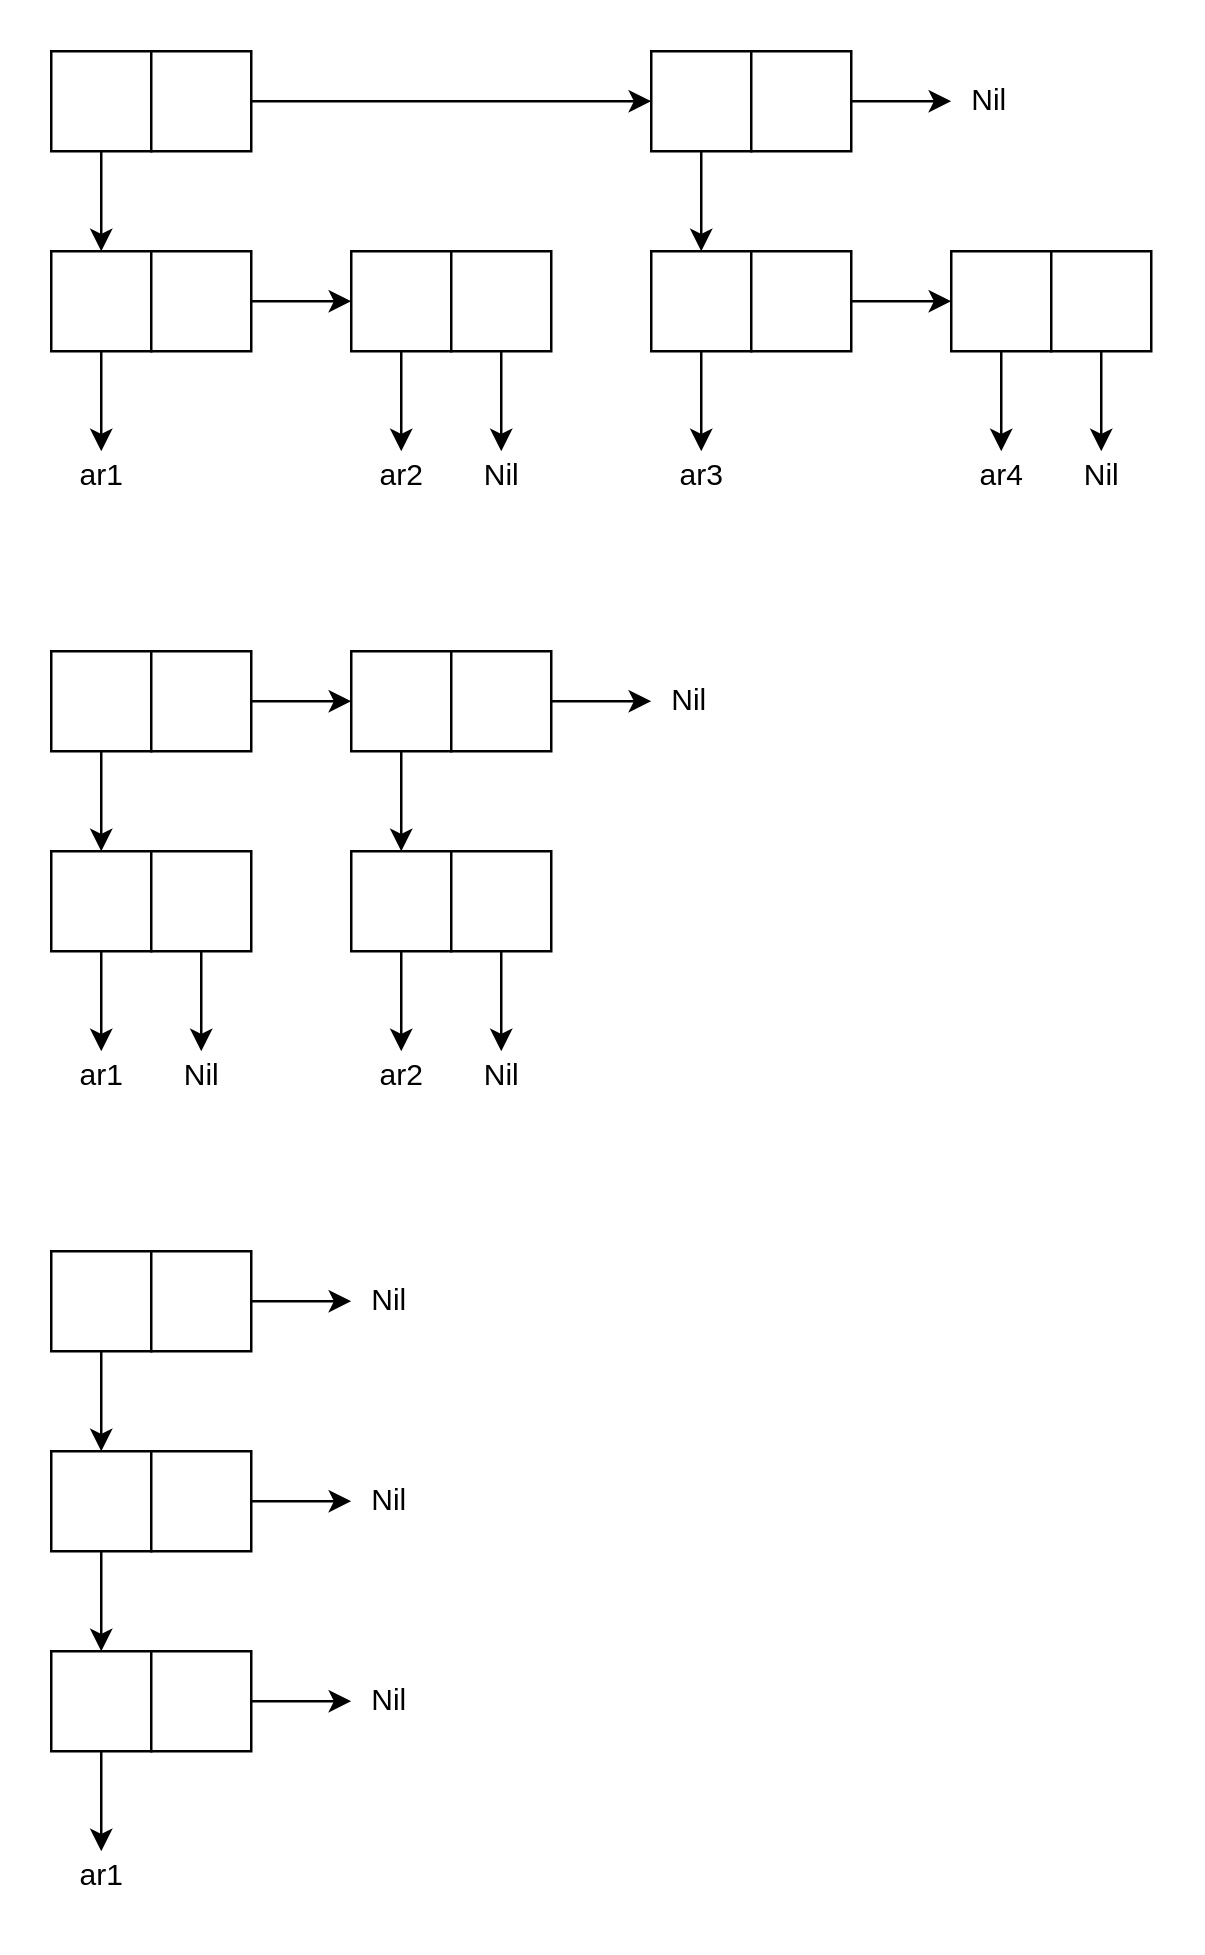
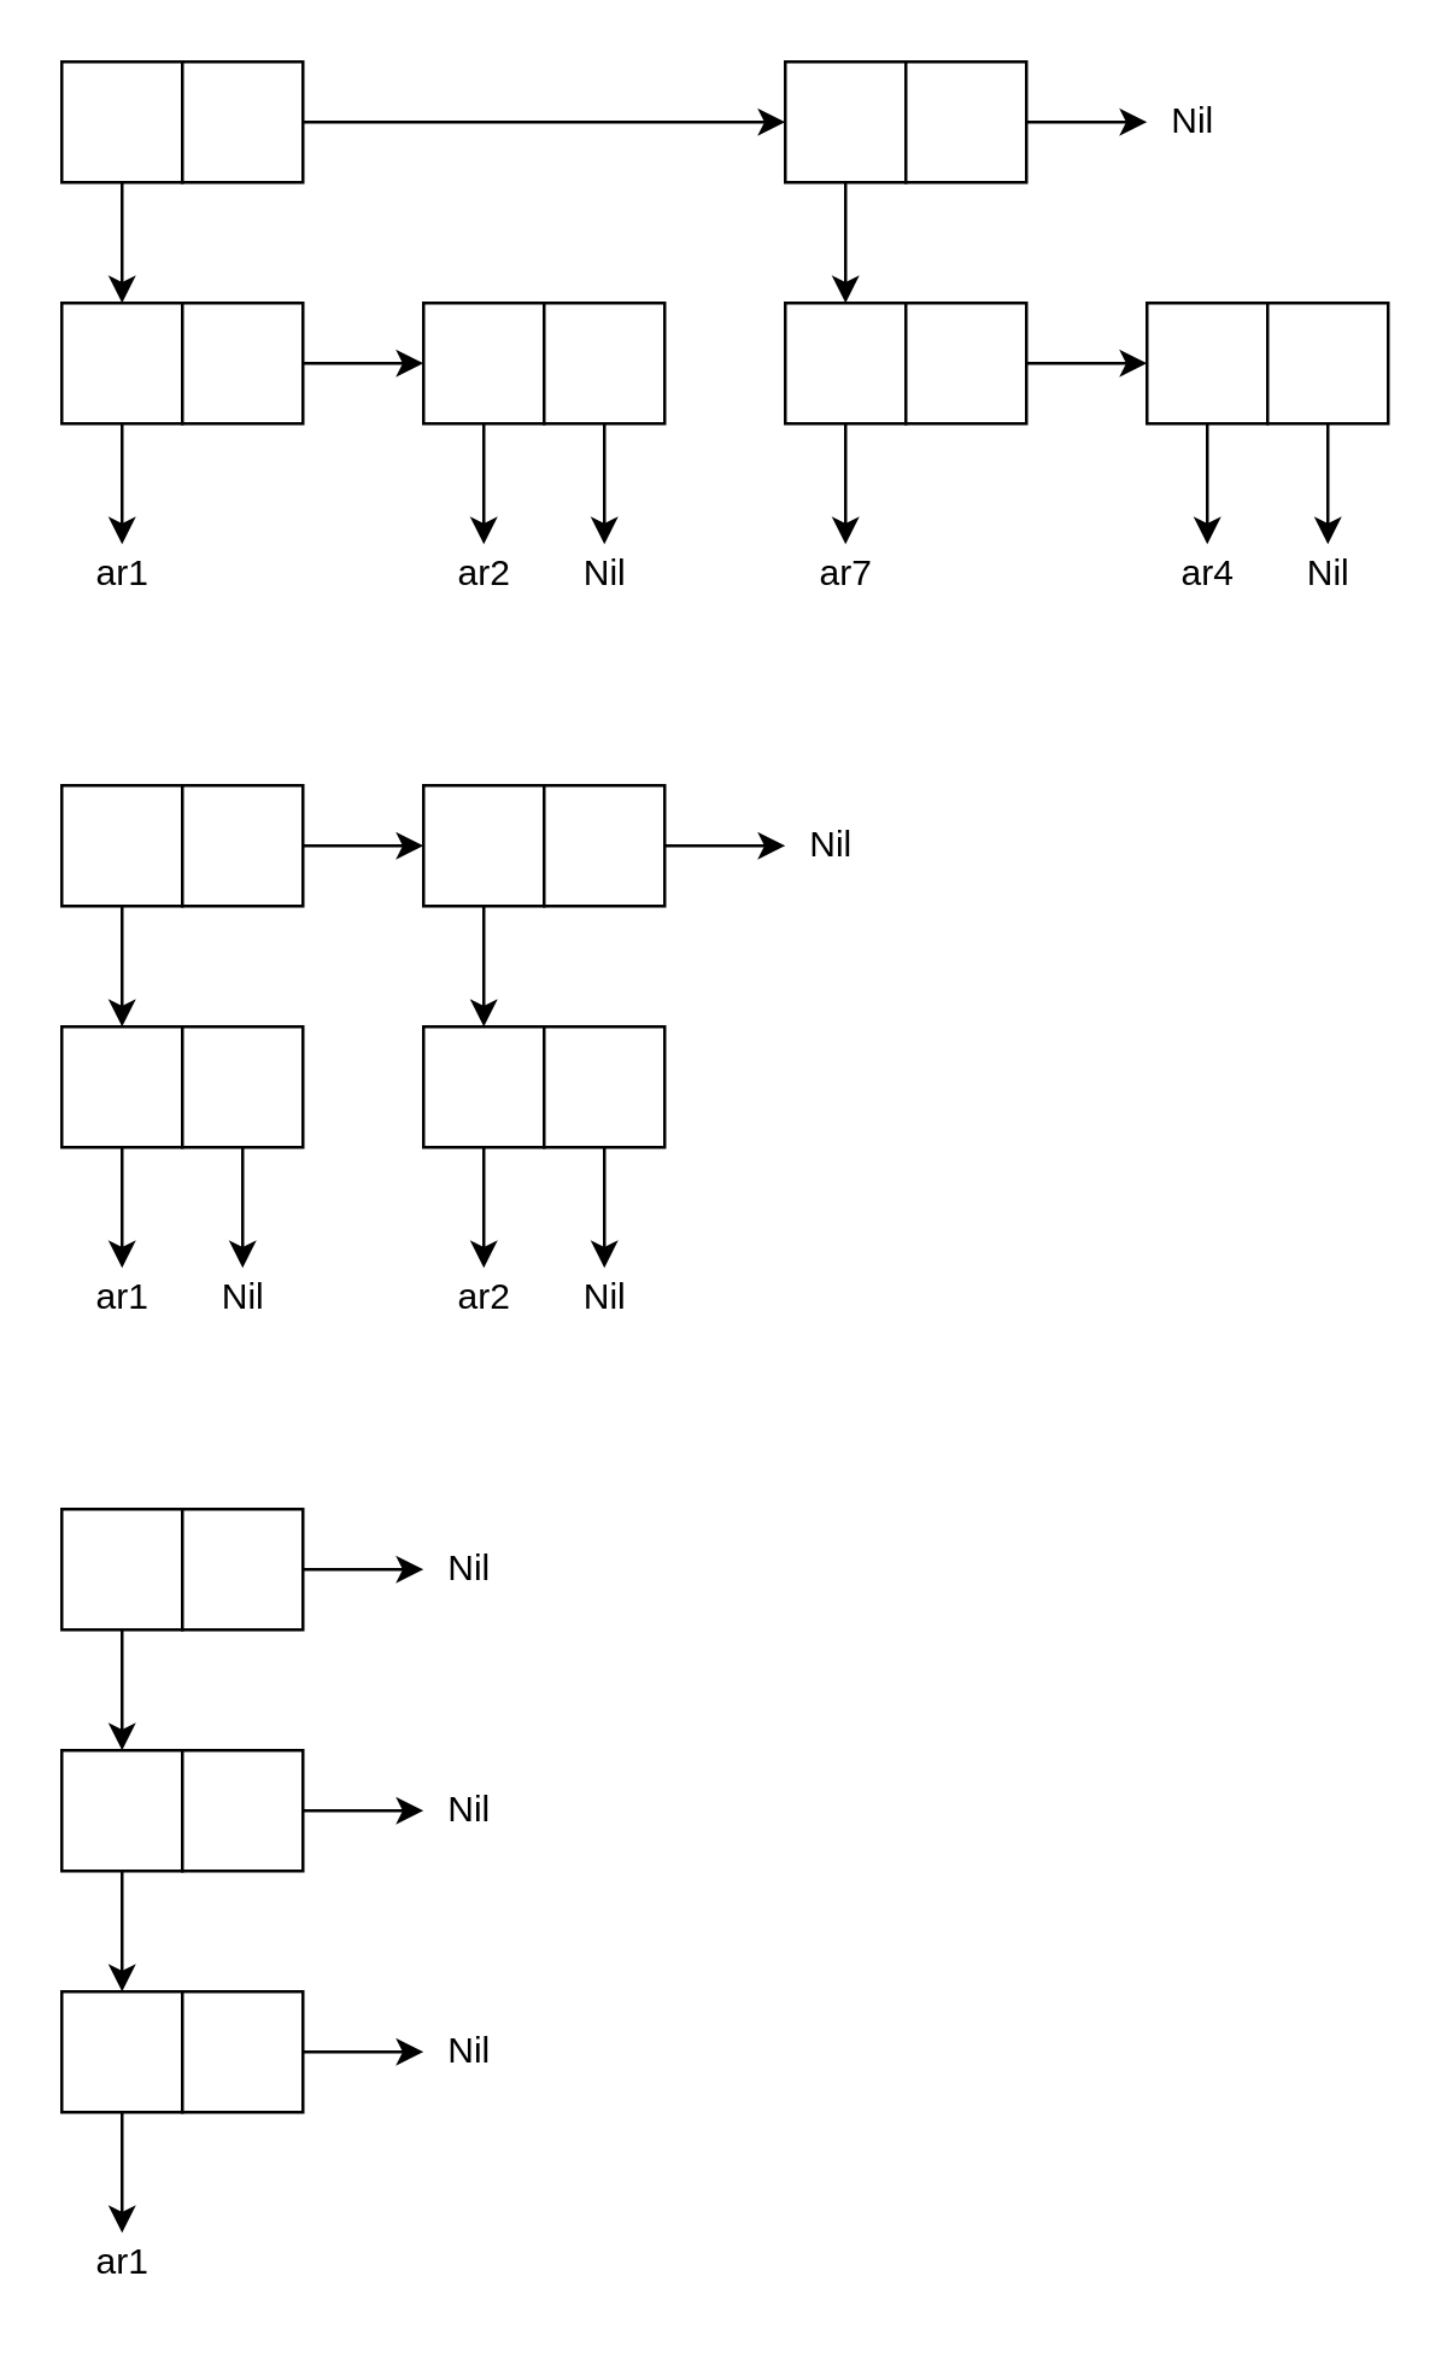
- <mxCell id="31" value="ar3" style="text;html=1;align=center;verticalAlign=middle;resizable=0;points=[];autosize=1;strokeColor=none;" vertex="1" parent="1"><mxGeometry x="265" y="180" width="30" height="20" as="geometry" /></mxCell>
+ <mxCell id="31" value="ar7" style="text;html=1;align=center;verticalAlign=middle;resizable=0;points=[];autosize=1;strokeColor=none;" vertex="1" parent="1"><mxGeometry x="265" y="180" width="30" height="20" as="geometry" /></mxCell>
